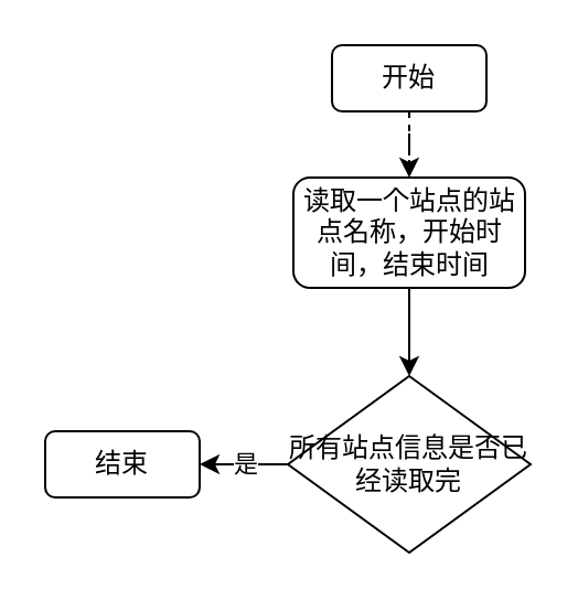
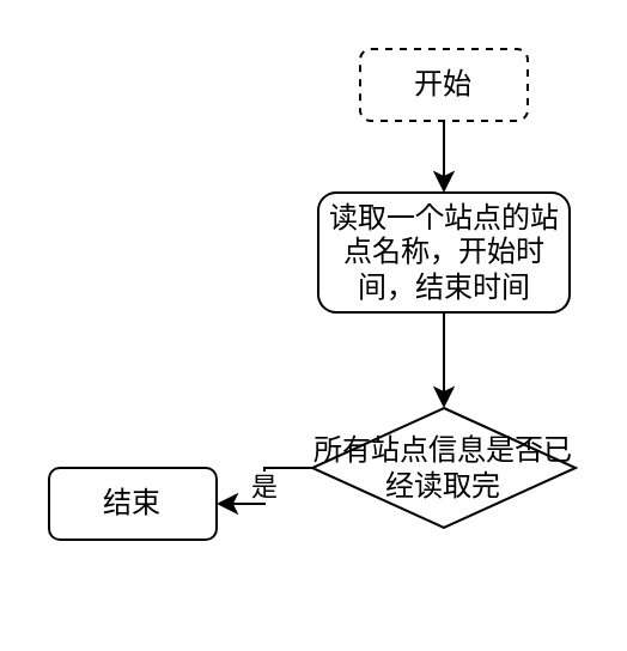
- <mxCell id="3" value="开始" style="rounded=1;whiteSpace=wrap;html=1;" vertex="1" parent="1"><mxGeometry x="150" y="20" width="70" height="30" as="geometry" /></mxCell>
+ <mxCell id="3" value="开始" style="rounded=1;whiteSpace=wrap;html=1;dashed=1;" vertex="1" parent="1"><mxGeometry x="150" y="20" width="70" height="30" as="geometry" /></mxCell>
- <mxCell id="2" style="edgeStyle=orthogonalEdgeStyle;rounded=0;orthogonalLoop=1;jettySize=auto;html=1;entryX=0.5;entryY=0;entryDx=0;entryDy=0;dashed=1;" edge="1" parent="1" source="3" target="5"><mxGeometry relative="1" as="geometry" /></mxCell>
+ <mxCell id="2" style="edgeStyle=orthogonalEdgeStyle;rounded=0;orthogonalLoop=1;jettySize=auto;html=1;entryX=0.5;entryY=0;entryDx=0;entryDy=0;" edge="1" parent="1" source="3" target="5"><mxGeometry relative="1" as="geometry" /></mxCell>
- <mxCell id="8" value="所有站点信息是否已经读取完" style="rhombus;whiteSpace=wrap;html=1;" vertex="1" parent="1"><mxGeometry x="130" y="170" width="110" height="80" as="geometry" /></mxCell>
+ <mxCell id="8" value="所有站点信息是否已经读取完" style="rhombus;whiteSpace=wrap;html=1;" vertex="1" parent="1"><mxGeometry x="130" y="170" width="110" height="50" as="geometry" /></mxCell>
